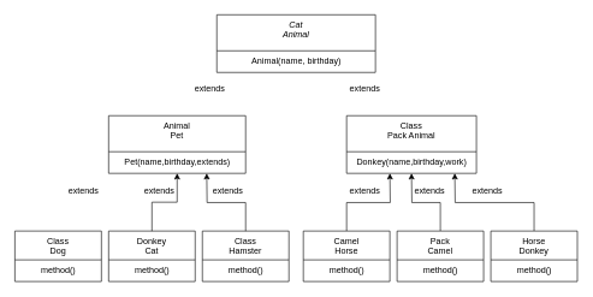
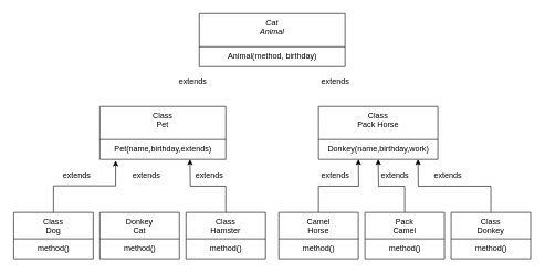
- <mxCell id="3" value="Animal(name, birthday)" style="text;html=1;align=center;verticalAlign=middle;resizable=0;points=[];autosize=1;strokeColor=none;fillColor=none;" vertex="1" parent="2"><mxGeometry y="50" width="220" height="30" as="geometry" /></mxCell>
+ <mxCell id="3" value="Animal(method, birthday)" style="text;html=1;align=center;verticalAlign=middle;resizable=0;points=[];autosize=1;strokeColor=none;fillColor=none;" vertex="1" parent="2"><mxGeometry y="50" width="220" height="30" as="geometry" /></mxCell>
- <mxCell id="4" value="Animal&#10;Pet" style="swimlane;fontStyle=0;align=center;verticalAlign=top;childLayout=stackLayout;horizontal=1;startSize=50;horizontalStack=0;resizeParent=1;resizeLast=0;collapsible=1;marginBottom=0;rounded=0;shadow=0;strokeWidth=1;" parent="1" vertex="1"><mxGeometry x="150" y="160" width="190" height="80" as="geometry"><mxRectangle x="130" y="380" width="160" height="26" as="alternateBounds" /></mxGeometry></mxCell>
+ <mxCell id="4" value="Class&#10;Pet" style="swimlane;fontStyle=0;align=center;verticalAlign=top;childLayout=stackLayout;horizontal=1;startSize=50;horizontalStack=0;resizeParent=1;resizeLast=0;collapsible=1;marginBottom=0;rounded=0;shadow=0;strokeWidth=1;" parent="1" vertex="1"><mxGeometry x="150" y="160" width="190" height="80" as="geometry"><mxRectangle x="130" y="380" width="160" height="26" as="alternateBounds" /></mxGeometry></mxCell>
- <mxCell id="9" value="Class&#10;Pack Animal" style="swimlane;fontStyle=0;align=center;verticalAlign=top;childLayout=stackLayout;horizontal=1;startSize=50;horizontalStack=0;resizeParent=1;resizeLast=0;collapsible=1;marginBottom=0;rounded=0;shadow=0;strokeWidth=1;" parent="1" vertex="1"><mxGeometry x="480" y="160" width="180" height="80" as="geometry"><mxRectangle x="550" y="140" width="160" height="26" as="alternateBounds" /></mxGeometry></mxCell>
+ <mxCell id="9" value="Class&#10;Pack Horse" style="swimlane;fontStyle=0;align=center;verticalAlign=top;childLayout=stackLayout;horizontal=1;startSize=50;horizontalStack=0;resizeParent=1;resizeLast=0;collapsible=1;marginBottom=0;rounded=0;shadow=0;strokeWidth=1;" parent="1" vertex="1"><mxGeometry x="480" y="160" width="180" height="80" as="geometry"><mxRectangle x="550" y="140" width="160" height="26" as="alternateBounds" /></mxGeometry></mxCell>
- <mxCell id="26" style="edgeStyle=orthogonalEdgeStyle;rounded=0;orthogonalLoop=1;jettySize=auto;html=1;exitX=0.5;exitY=0;exitDx=0;exitDy=0;entryX=0.5;entryY=1;entryDx=0;entryDy=0;entryPerimeter=0;" edge="1" parent="1" source="21" target="5"><mxGeometry relative="1" as="geometry"><Array as="points"><mxPoint x="210" y="280" /><mxPoint x="245" y="280" /></Array></mxGeometry></mxCell>
+ <mxCell id="27" style="edgeStyle=orthogonalEdgeStyle;rounded=0;orthogonalLoop=1;jettySize=auto;html=1;exitX=0.5;exitY=0;exitDx=0;exitDy=0;entryX=0.125;entryY=1.067;entryDx=0;entryDy=0;entryPerimeter=0;" edge="1" parent="1" source="23" target="5"><mxGeometry relative="1" as="geometry" /></mxCell>
- <mxCell id="7" value="Horse&#10;Donkey&#10;" style="swimlane;fontStyle=0;align=center;verticalAlign=top;childLayout=stackLayout;horizontal=1;startSize=40;horizontalStack=0;resizeParent=1;resizeLast=0;collapsible=1;marginBottom=0;rounded=0;shadow=0;strokeWidth=1;" parent="1" vertex="1"><mxGeometry x="680" y="320" width="120" height="70" as="geometry"><mxRectangle x="340" y="380" width="170" height="26" as="alternateBounds" /></mxGeometry></mxCell>
+ <mxCell id="7" value="Class&#10;Donkey&#10;" style="swimlane;fontStyle=0;align=center;verticalAlign=top;childLayout=stackLayout;horizontal=1;startSize=40;horizontalStack=0;resizeParent=1;resizeLast=0;collapsible=1;marginBottom=0;rounded=0;shadow=0;strokeWidth=1;" parent="1" vertex="1"><mxGeometry x="680" y="320" width="120" height="70" as="geometry"><mxRectangle x="340" y="380" width="170" height="26" as="alternateBounds" /></mxGeometry></mxCell>
